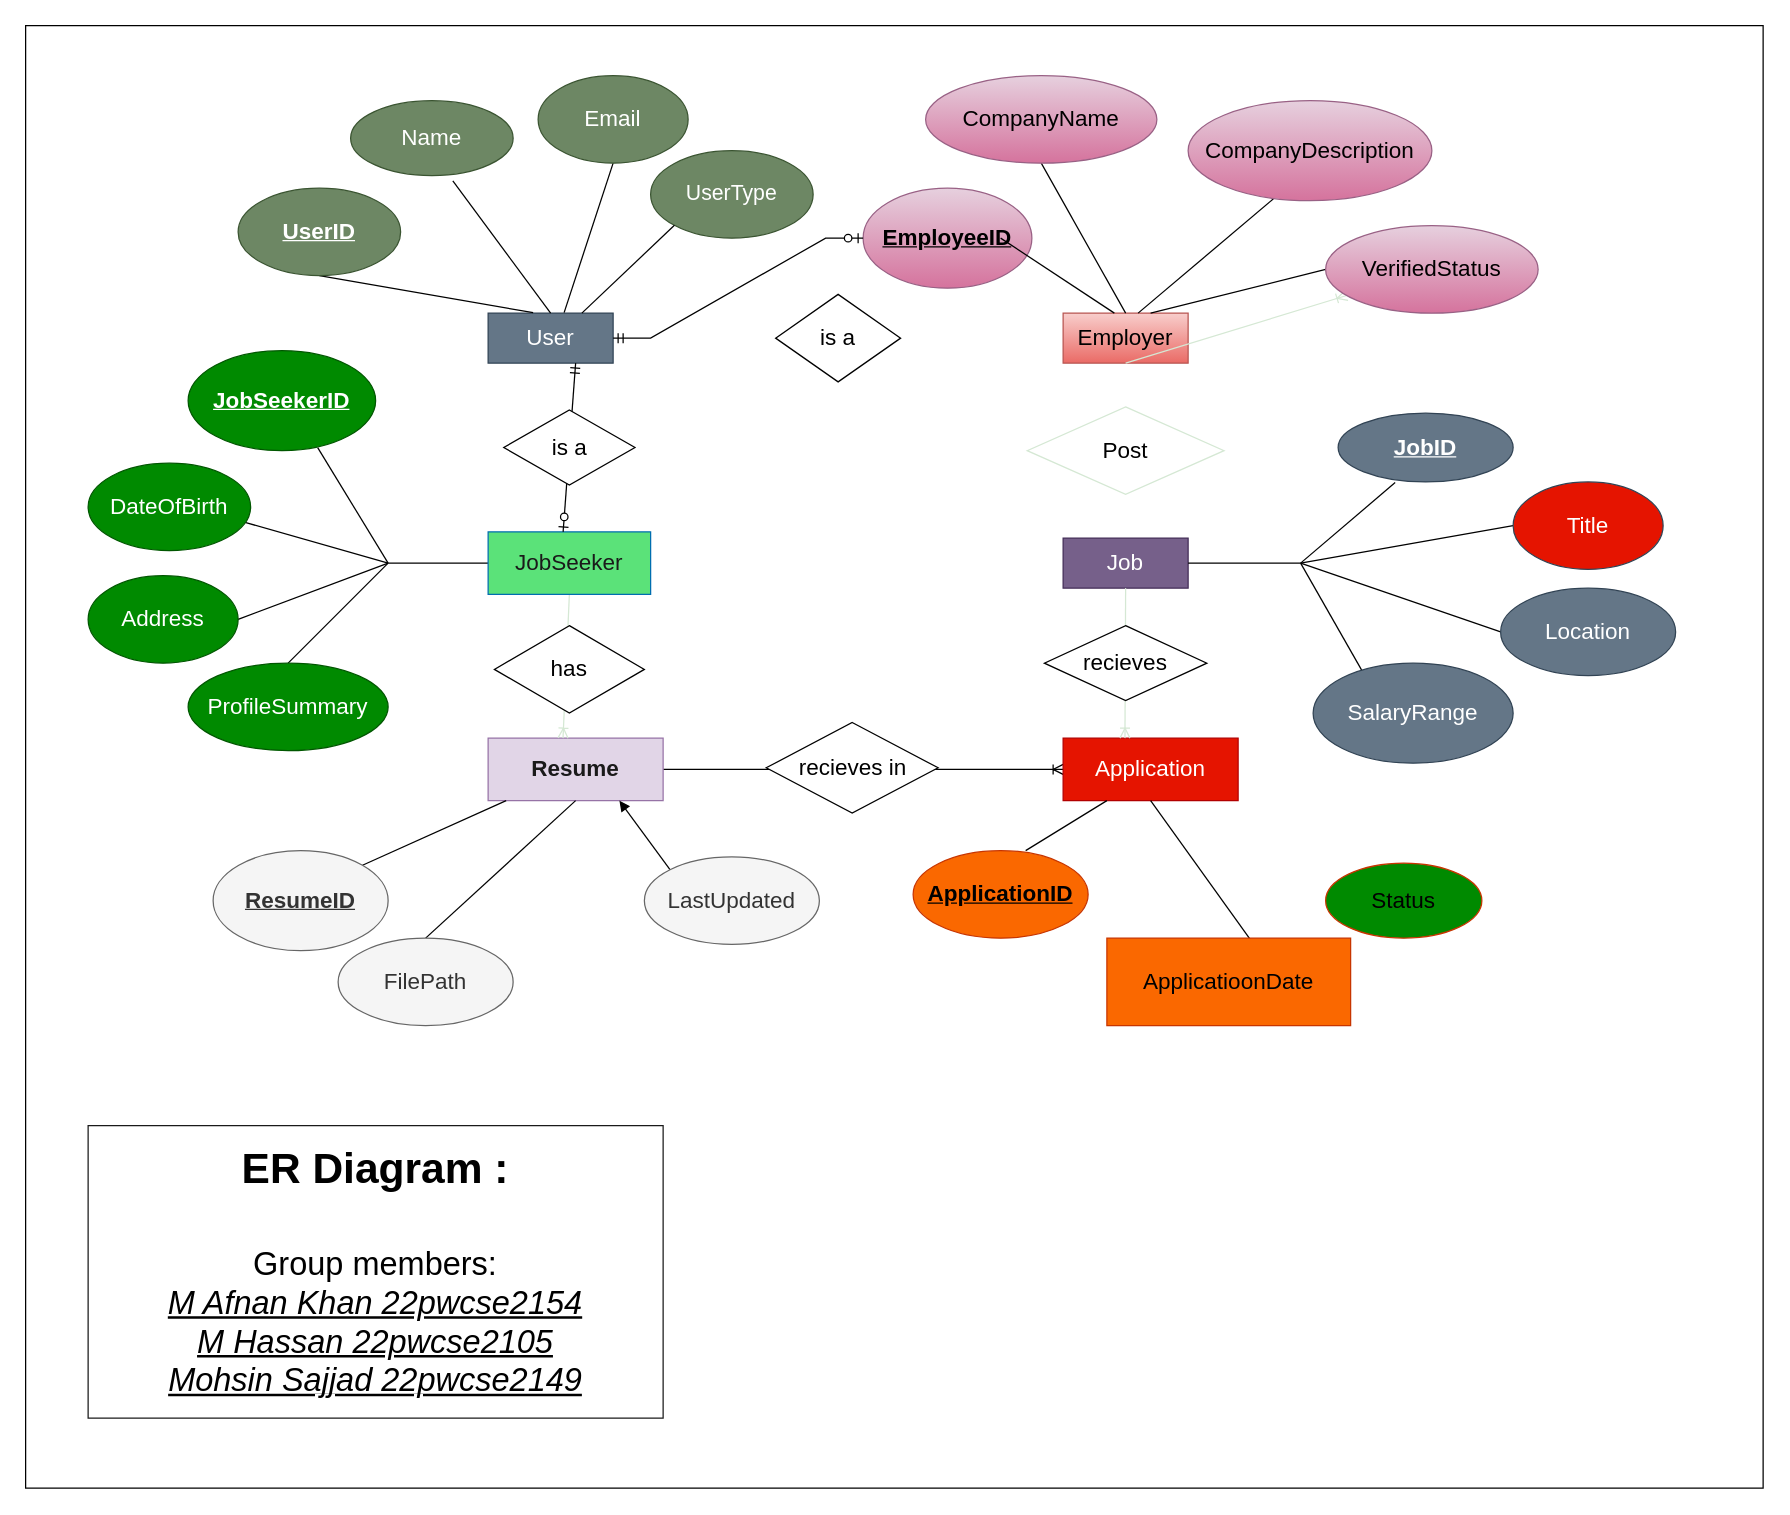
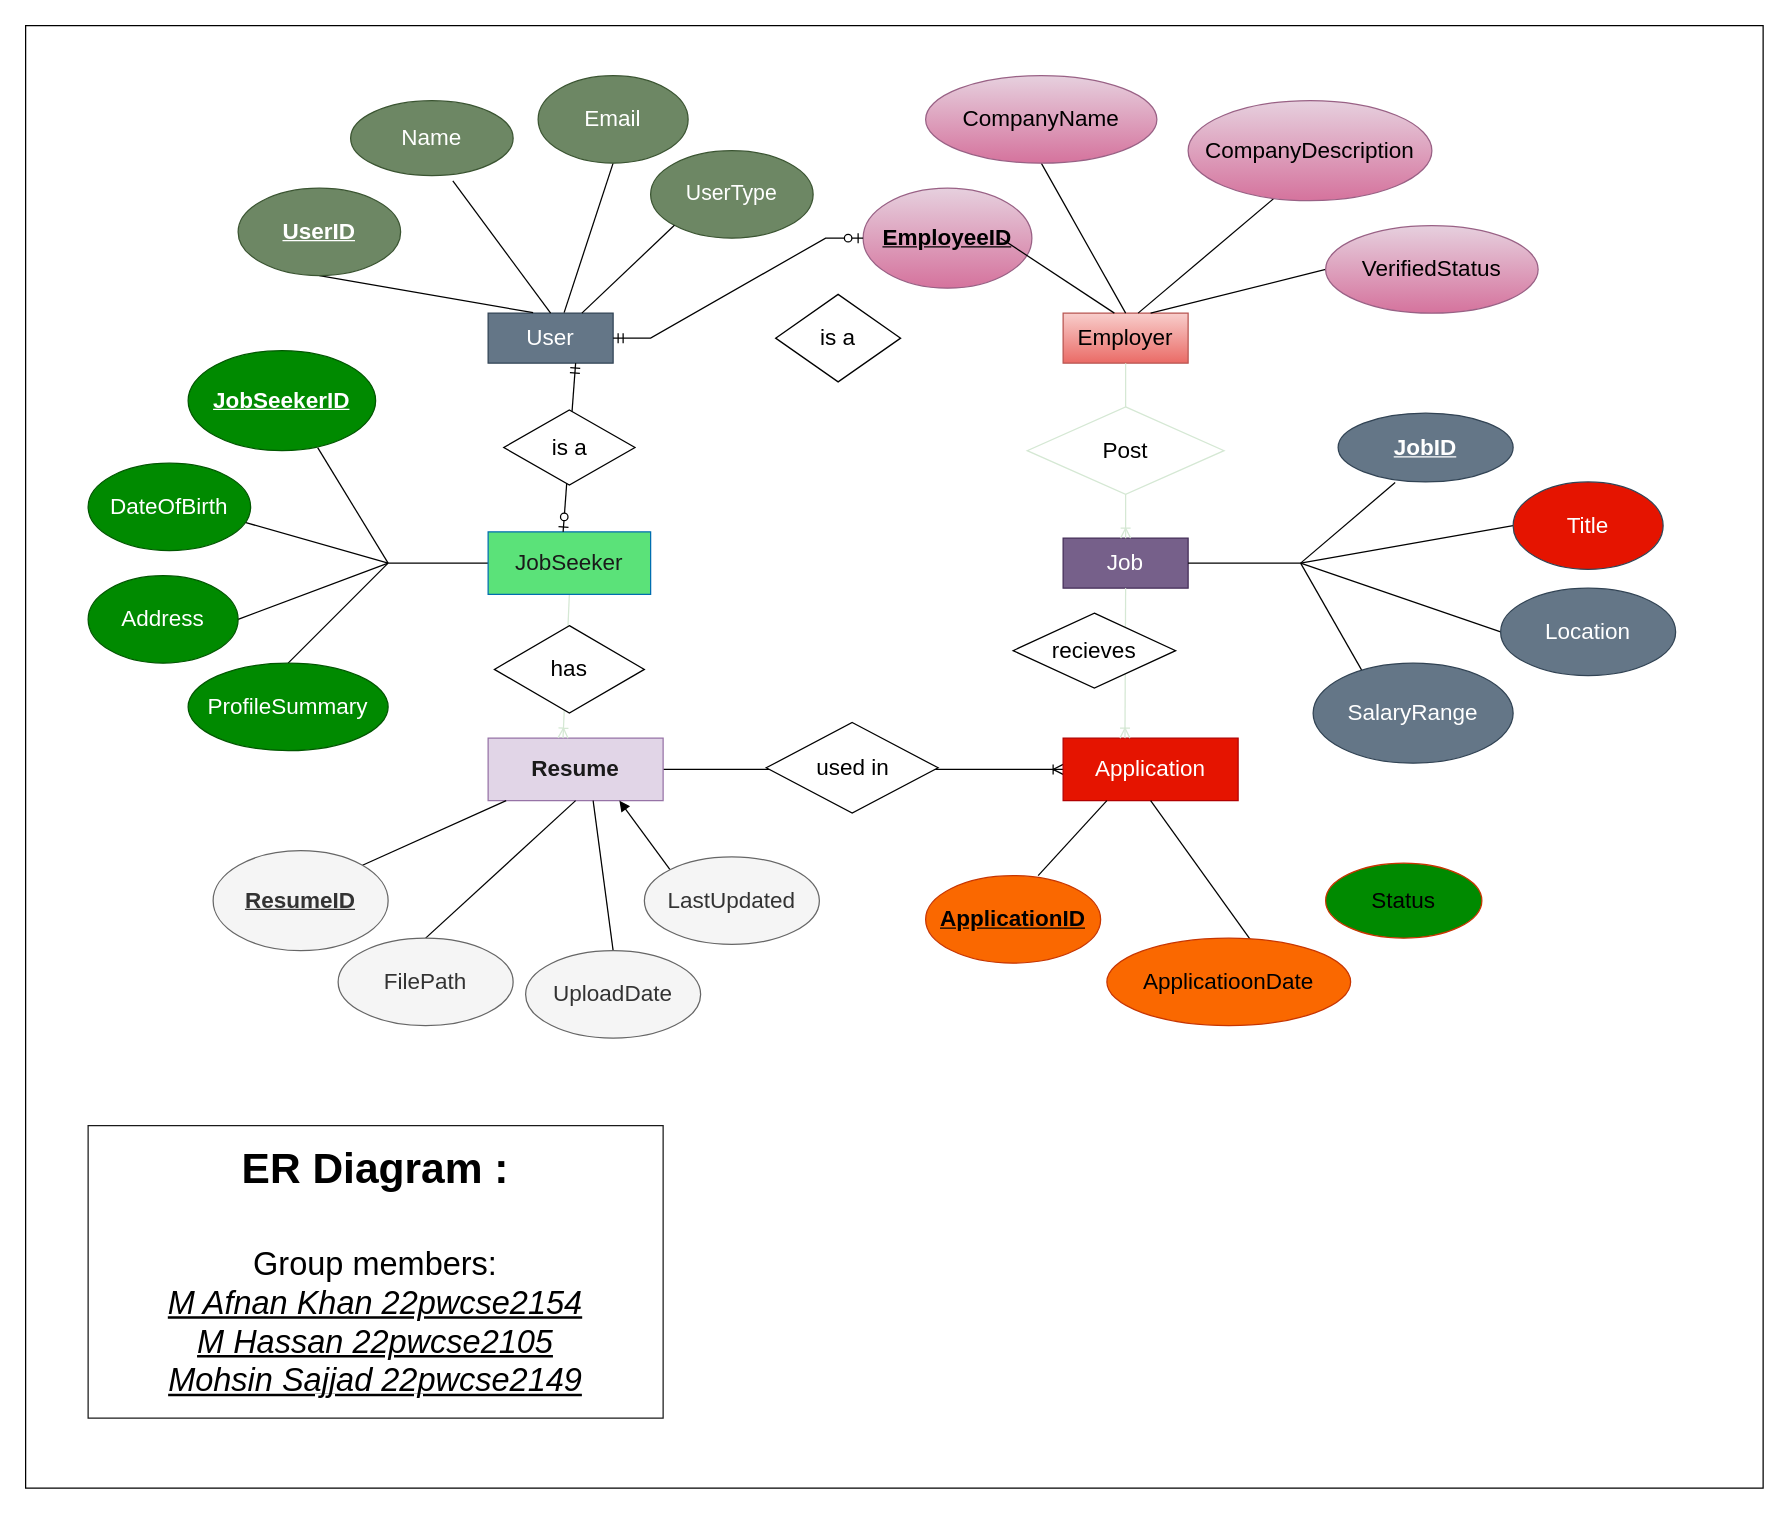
- <mxCell id="39" value="" style="fontSize=12;html=1;endArrow=ERoneToMany;rounded=0;exitX=0.5;exitY=1;exitDx=0;exitDy=0;strokeColor=#D5E8D4;" parent="1" source="5" target="43" edge="1"><mxGeometry width="100" height="100" relative="1" as="geometry"><mxPoint x="899.47" y="305" as="sourcePoint" /><mxPoint x="899.47" y="425" as="targetPoint" /></mxGeometry></mxCell>
+ <mxCell id="39" value="" style="fontSize=12;html=1;endArrow=ERoneToMany;rounded=0;entryX=0.5;entryY=0;entryDx=0;entryDy=0;exitX=0.5;exitY=1;exitDx=0;exitDy=0;strokeColor=#D5E8D4;" parent="1" source="5" target="6" edge="1"><mxGeometry width="100" height="100" relative="1" as="geometry"><mxPoint x="899.47" y="305" as="sourcePoint" /><mxPoint x="899.47" y="425" as="targetPoint" /></mxGeometry></mxCell>
- <mxCell id="38" value="&lt;font style=&quot;font-size: 18px;&quot;&gt;recieves&lt;/font&gt;" style="rhombus;whiteSpace=wrap;html=1;" parent="1" vertex="1"><mxGeometry x="835" y="500" width="130" height="60" as="geometry" /></mxCell>
+ <mxCell id="38" value="&lt;font style=&quot;font-size: 18px;&quot;&gt;recieves&lt;/font&gt;" style="rhombus;whiteSpace=wrap;html=1;" parent="1" vertex="1"><mxGeometry x="810" y="490" width="130" height="60" as="geometry" /></mxCell>
- <mxCell id="35" value="&lt;font style=&quot;font-size: 18px;&quot;&gt;recieves in&lt;/font&gt;" style="rhombus;whiteSpace=wrap;html=1;" parent="1" vertex="1"><mxGeometry x="612.5" y="577.5" width="137.5" height="72.5" as="geometry" /></mxCell>
+ <mxCell id="35" value="&lt;font style=&quot;font-size: 18px;&quot;&gt;used in&lt;/font&gt;" style="rhombus;whiteSpace=wrap;html=1;" parent="1" vertex="1"><mxGeometry x="612.5" y="577.5" width="137.5" height="72.5" as="geometry" /></mxCell>
+ <mxCell id="21" value="" style="endArrow=none;html=1;rounded=0;exitX=0.5;exitY=1;exitDx=0;exitDy=0;entryX=0.6;entryY=1;entryDx=0;entryDy=0;entryPerimeter=0;" parent="1" source="53" target="7" edge="1"><mxGeometry width="50" height="50" relative="1" as="geometry"><mxPoint x="370" y="736" as="sourcePoint" /><mxPoint x="450" y="640" as="targetPoint" /><Array as="points" /></mxGeometry></mxCell>
- <mxCell id="58" value="&lt;font style=&quot;font-size: 18px;&quot;&gt;&lt;u&gt;&lt;b&gt;ApplicationID&lt;/b&gt;&lt;/u&gt;&lt;/font&gt;" style="ellipse;whiteSpace=wrap;html=1;direction=west;flipV=1;flipH=1;fillColor=#fa6800;fontColor=#000000;strokeColor=#C73500;" parent="1" vertex="1"><mxGeometry x="730" y="680" width="140" height="70" as="geometry" /></mxCell>
+ <mxCell id="58" value="&lt;font style=&quot;font-size: 18px;&quot;&gt;&lt;u&gt;&lt;b&gt;ApplicationID&lt;/b&gt;&lt;/u&gt;&lt;/font&gt;" style="ellipse;whiteSpace=wrap;html=1;direction=west;flipV=1;flipH=1;fillColor=#fa6800;fontColor=#000000;strokeColor=#C73500;" parent="1" vertex="1"><mxGeometry x="740" y="700" width="140" height="70" as="geometry" /></mxCell>
- <mxCell id="57" value="&lt;font style=&quot;font-size: 18px;&quot;&gt;ApplicatioonDate&lt;/font&gt;" style="whiteSpace=wrap;html=1;direction=west;flipV=1;flipH=1;fillColor=#fa6800;fontColor=#000000;strokeColor=#C73500;rounded=0;" parent="1" vertex="1"><mxGeometry x="885" y="750" width="195" height="70" as="geometry" /></mxCell>
+ <mxCell id="57" value="&lt;font style=&quot;font-size: 18px;&quot;&gt;ApplicatioonDate&lt;/font&gt;" style="ellipse;whiteSpace=wrap;html=1;direction=west;flipV=1;flipH=1;fillColor=#fa6800;fontColor=#000000;strokeColor=#C73500;" parent="1" vertex="1"><mxGeometry x="885" y="750" width="195" height="70" as="geometry" /></mxCell>
+ <mxCell id="53" value="&lt;font style=&quot;font-size: 18px;&quot;&gt;UploadDate&lt;/font&gt;" style="ellipse;whiteSpace=wrap;html=1;direction=west;flipV=1;flipH=1;fillColor=#f5f5f5;fontColor=#333333;strokeColor=#666666;" parent="1" vertex="1"><mxGeometry x="420" y="760" width="140" height="70" as="geometry" /></mxCell>
